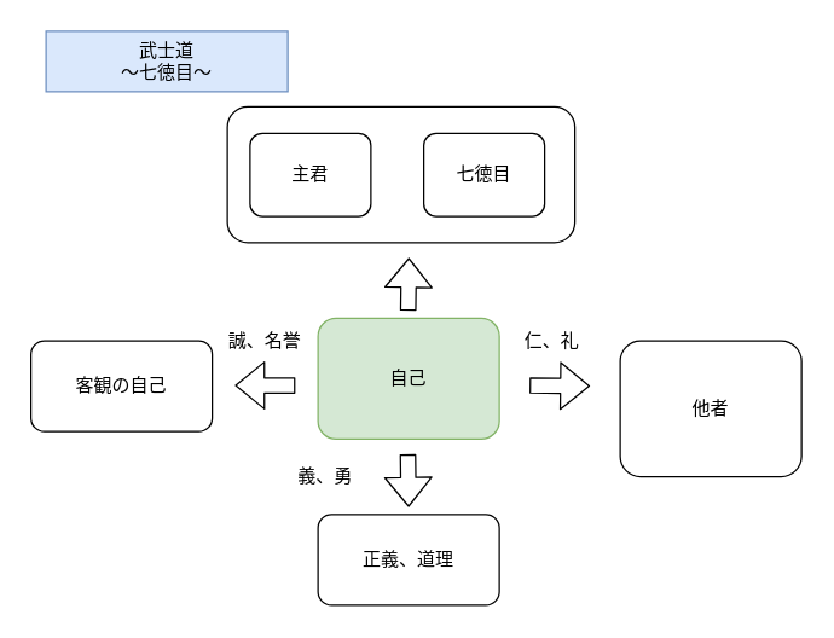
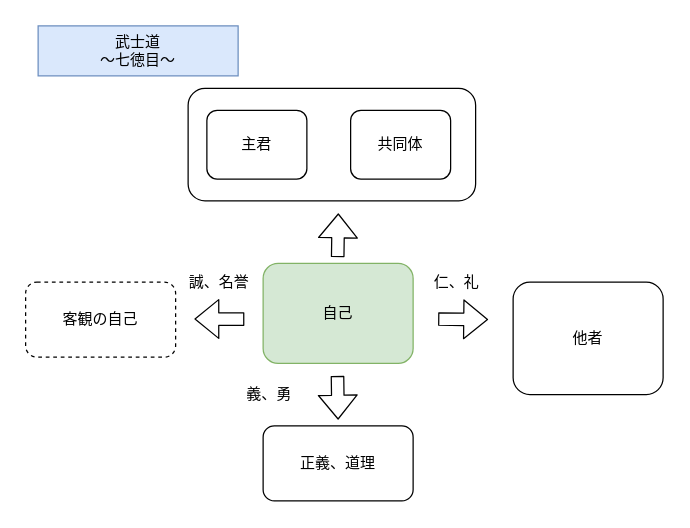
- <mxCell id="10" value="七徳目" style="rounded=1;whiteSpace=wrap;html=1;" vertex="1" parent="1"><mxGeometry x="280" y="87.5" width="80" height="55" as="geometry" /></mxCell>
+ <mxCell id="10" value="共同体" style="rounded=1;whiteSpace=wrap;html=1;" vertex="1" parent="1"><mxGeometry x="280" y="87.5" width="80" height="55" as="geometry" /></mxCell>
- <mxCell id="15" value="客観の自己" style="rounded=1;whiteSpace=wrap;html=1;" vertex="1" parent="1"><mxGeometry x="20" y="225" width="120" height="60" as="geometry" /></mxCell>
+ <mxCell id="15" value="客観の自己" style="rounded=1;whiteSpace=wrap;html=1;dashed=1;" vertex="1" parent="1"><mxGeometry x="20" y="225" width="120" height="60" as="geometry" /></mxCell>
